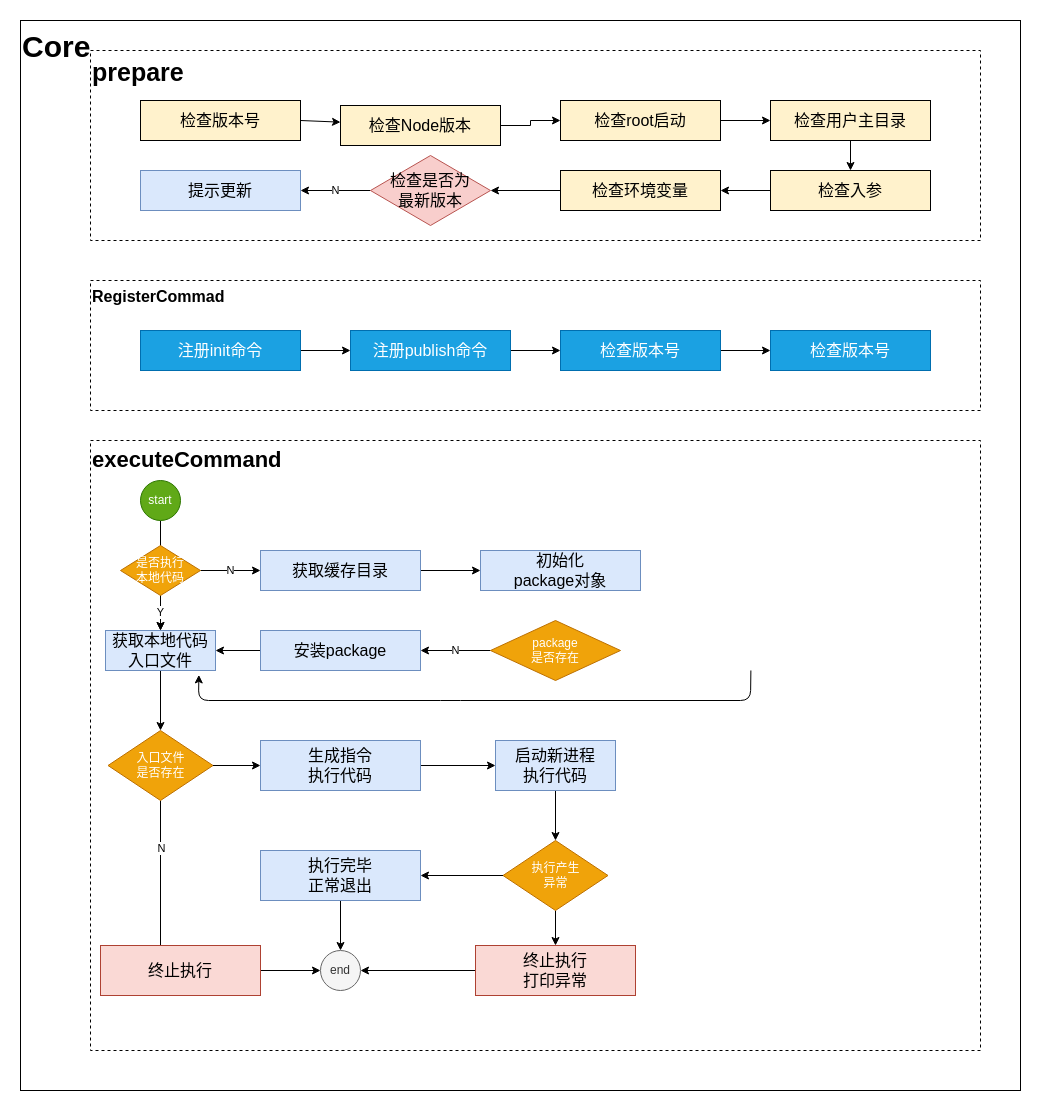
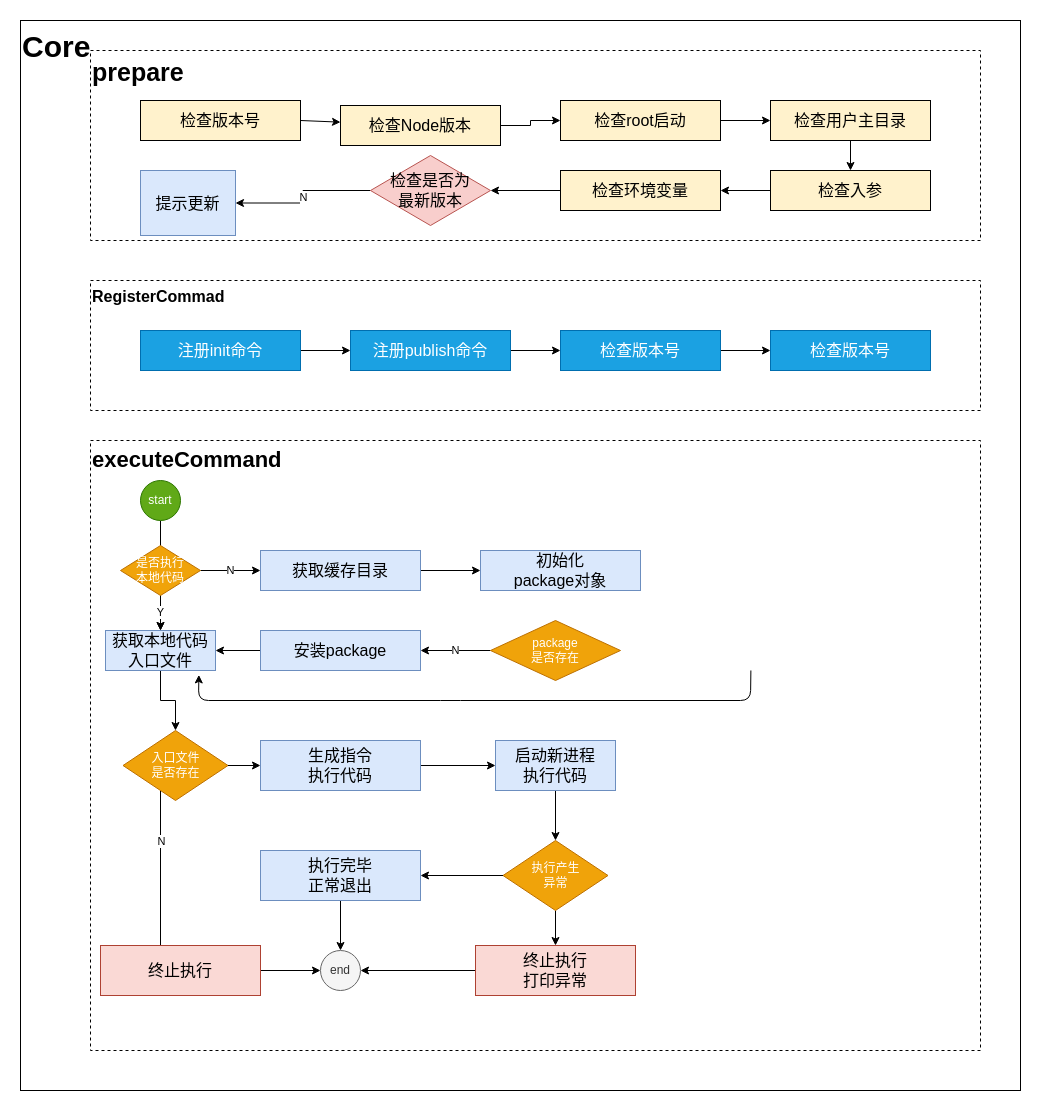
- <mxCell id="18" value="&lt;font style=&quot;font-size: 16px&quot;&gt;提示更新&lt;/font&gt;" style="rounded=0;whiteSpace=wrap;html=1;align=center;fillColor=#dae8fc;shadow=0;sketch=0;glass=0;strokeColor=#6c8ebf;" parent="1" vertex="1"><mxGeometry x="140" y="170" width="160" height="40" as="geometry" /></mxCell>
+ <mxCell id="18" value="&lt;font style=&quot;font-size: 16px&quot;&gt;提示更新&lt;/font&gt;" style="rounded=0;whiteSpace=wrap;html=1;align=center;fillColor=#dae8fc;shadow=0;sketch=0;glass=0;strokeColor=#6c8ebf;" parent="1" vertex="1"><mxGeometry x="140" y="170" width="95" height="65" as="geometry" /></mxCell>
- <mxCell id="46" value="入口文件&lt;br&gt;是否存在" style="rhombus;whiteSpace=wrap;html=1;rounded=0;shadow=0;glass=0;sketch=0;strokeColor=#BD7000;align=center;fillColor=#f0a30a;fontColor=#ffffff;" parent="1" vertex="1"><mxGeometry x="107.5" y="730" width="105" height="70" as="geometry" /></mxCell>
+ <mxCell id="46" value="入口文件&lt;br&gt;是否存在" style="rhombus;whiteSpace=wrap;html=1;rounded=0;shadow=0;glass=0;sketch=0;strokeColor=#BD7000;align=center;fillColor=#f0a30a;fontColor=#ffffff;" parent="1" vertex="1"><mxGeometry x="122.5" y="730" width="105" height="70" as="geometry" /></mxCell>
